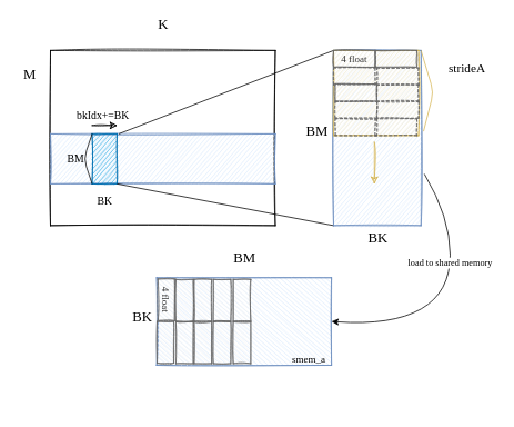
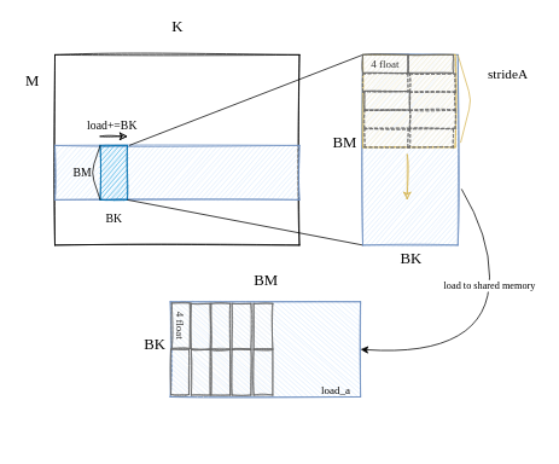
- <mxCell id="11" value="&lt;font style=&quot;font-size: 13px&quot; face=&quot;Comic Sans MS&quot;&gt;bkIdx+=BK&lt;/font&gt;" style="text;html=1;align=center;verticalAlign=middle;resizable=0;points=[];autosize=1;" vertex="1" parent="1"><mxGeometry x="83" y="128" width="80" height="20" as="geometry" /></mxCell>
+ <mxCell id="11" value="&lt;font style=&quot;font-size: 13px&quot; face=&quot;Comic Sans MS&quot;&gt;load+=BK&lt;/font&gt;" style="text;html=1;align=center;verticalAlign=middle;resizable=0;points=[];autosize=1;" vertex="1" parent="1"><mxGeometry x="83" y="128" width="80" height="20" as="geometry" /></mxCell>
- <mxCell id="34" value="&lt;font face=&quot;Comic Sans MS&quot;&gt;smem_a&lt;/font&gt;" style="text;html=1;align=center;verticalAlign=middle;resizable=0;points=[];autosize=1;" vertex="1" parent="1"><mxGeometry x="340" y="420" width="60" height="20" as="geometry" /></mxCell>
+ <mxCell id="34" value="&lt;font face=&quot;Comic Sans MS&quot;&gt;load_a&lt;/font&gt;" style="text;html=1;align=center;verticalAlign=middle;resizable=0;points=[];autosize=1;" vertex="1" parent="1"><mxGeometry x="340" y="420" width="60" height="20" as="geometry" /></mxCell>
